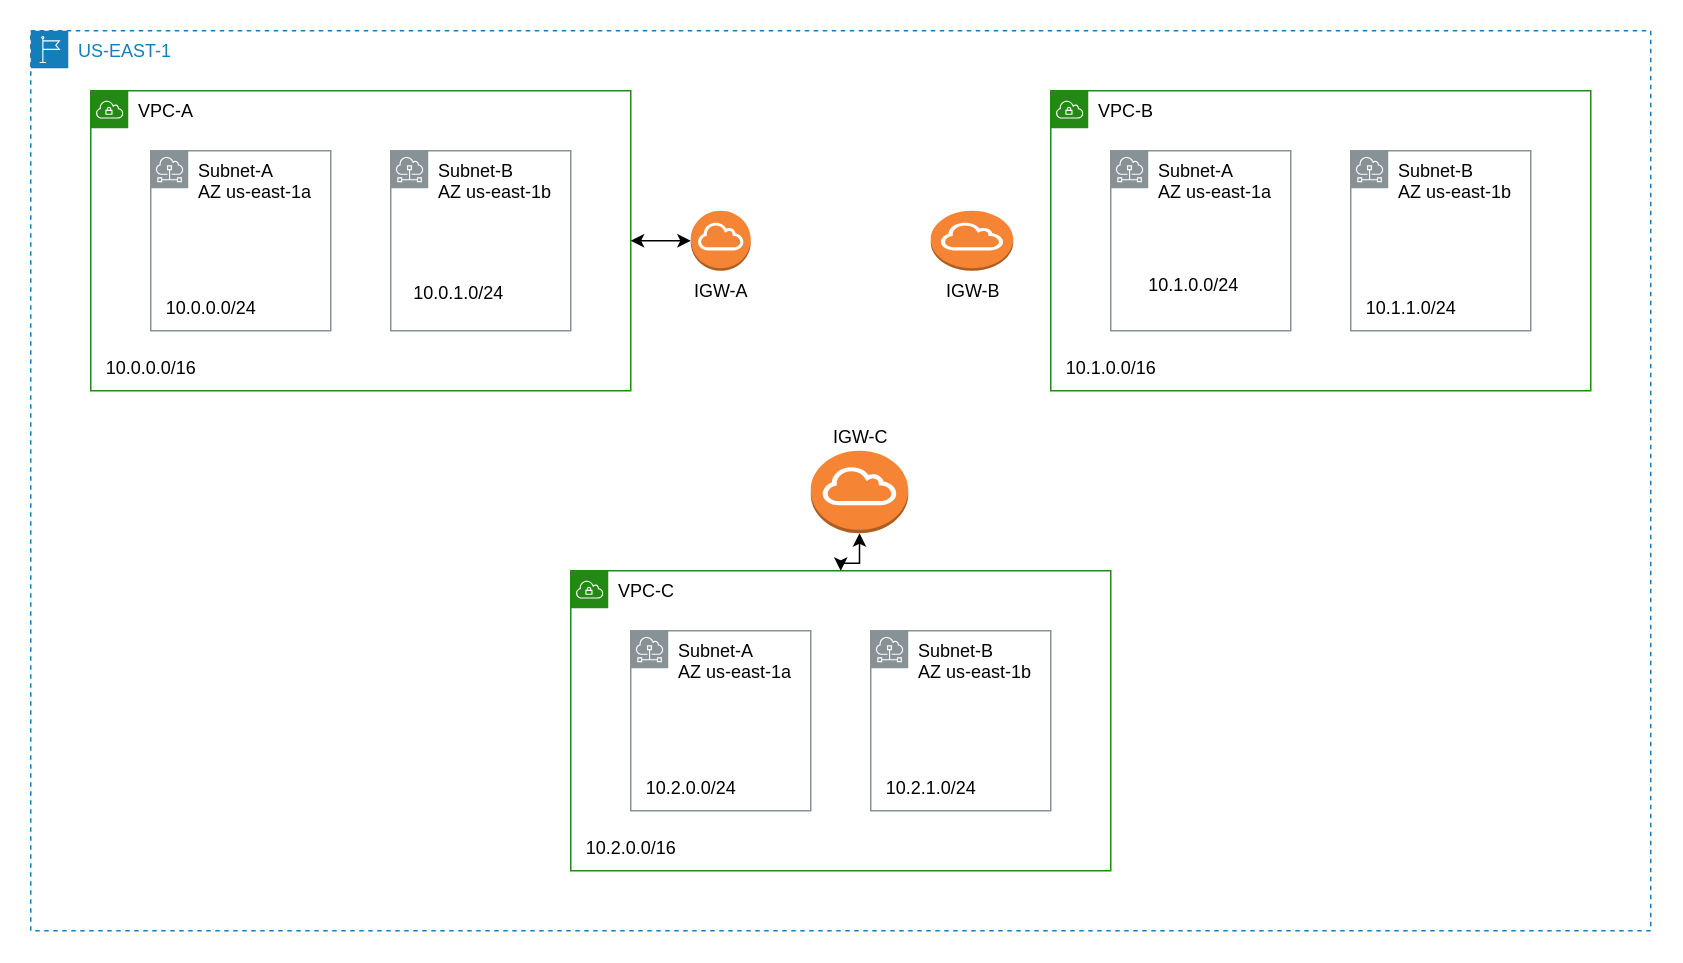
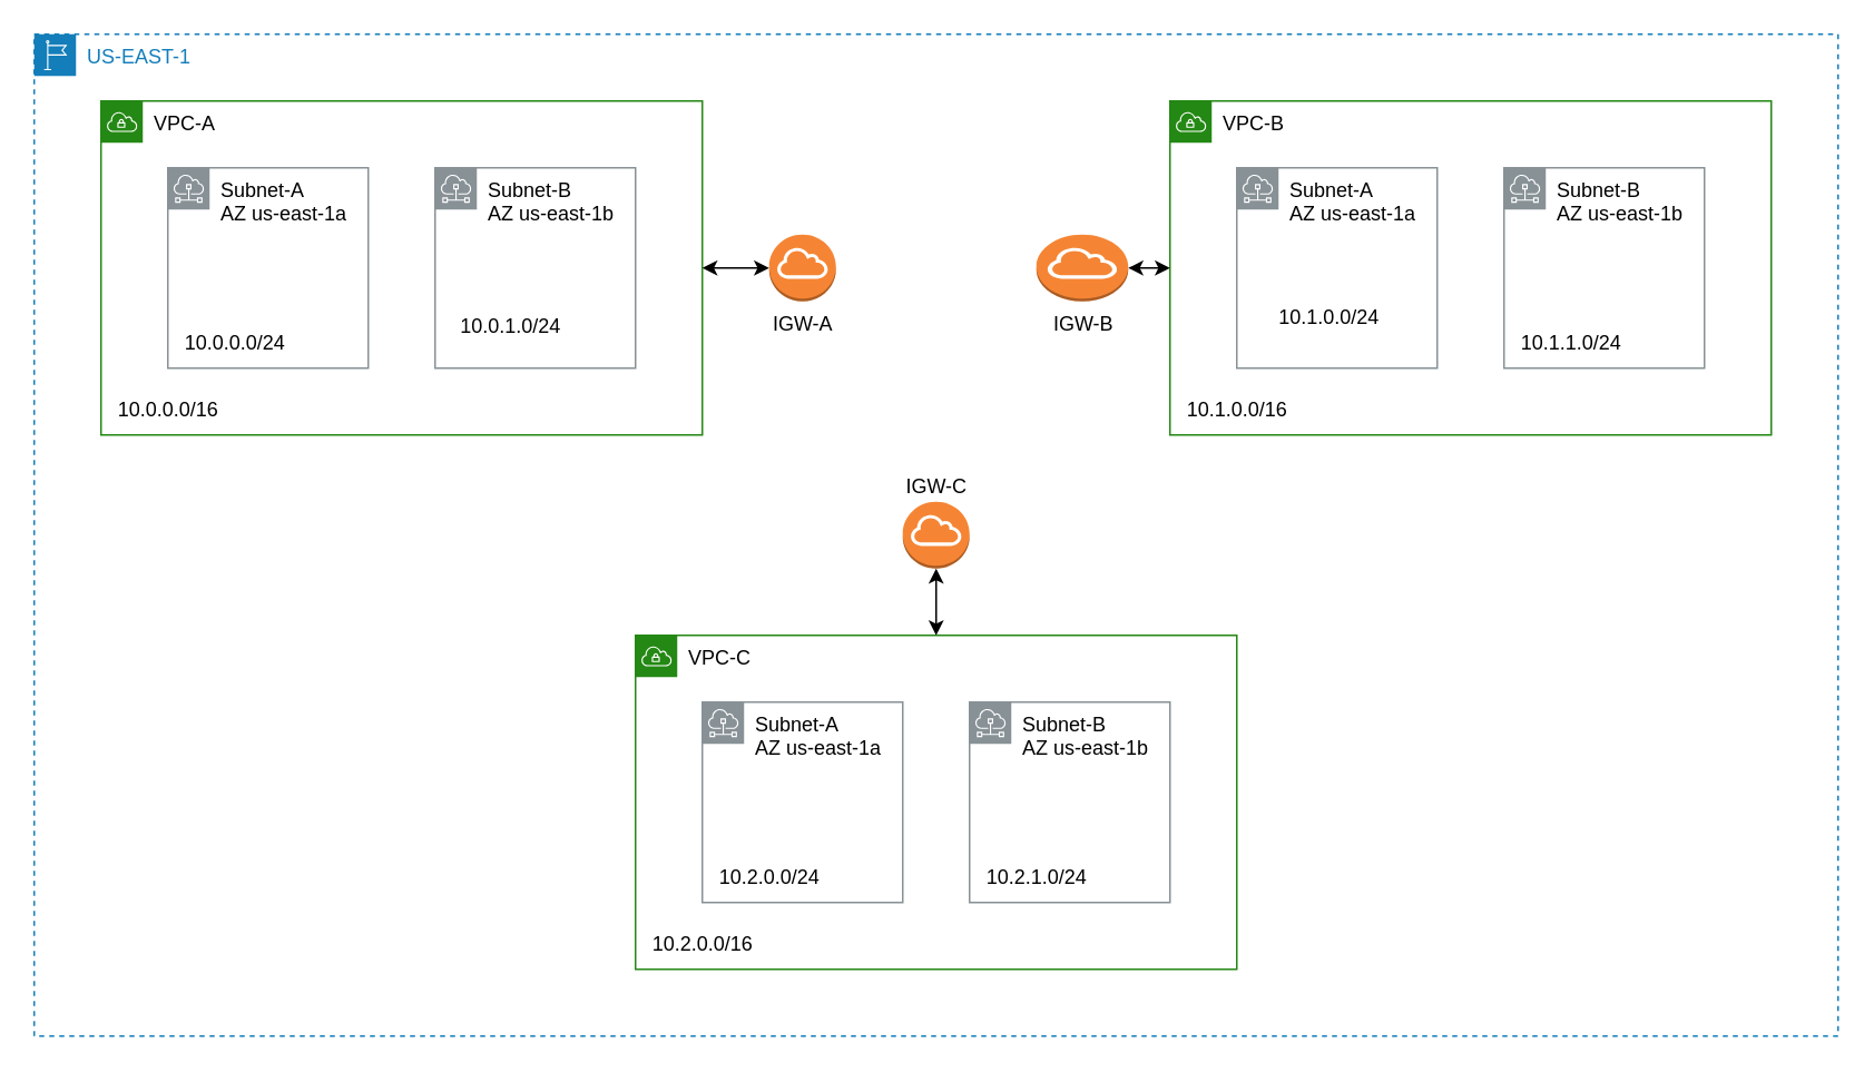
+ <mxCell id="22" style="edgeStyle=orthogonalEdgeStyle;rounded=0;orthogonalLoop=1;jettySize=auto;html=1;startArrow=classic;startFill=1;" edge="1" parent="1" source="23" target="8"><mxGeometry relative="1" as="geometry" /></mxCell>
- <mxCell id="25" value="IGW-C" style="outlineConnect=0;dashed=0;verticalLabelPosition=top;verticalAlign=bottom;align=center;html=1;shape=mxgraph.aws3.internet_gateway;fillColor=#F58534;gradientColor=none;labelPosition=center;" vertex="1" parent="1"><mxGeometry x="540" y="300" width="65" height="55" as="geometry" /></mxCell>
+ <mxCell id="25" value="IGW-C" style="outlineConnect=0;dashed=0;verticalLabelPosition=top;verticalAlign=bottom;align=center;html=1;shape=mxgraph.aws3.internet_gateway;fillColor=#F58534;gradientColor=none;labelPosition=center;" vertex="1" parent="1"><mxGeometry x="540" y="300" width="40" height="40" as="geometry" /></mxCell>
